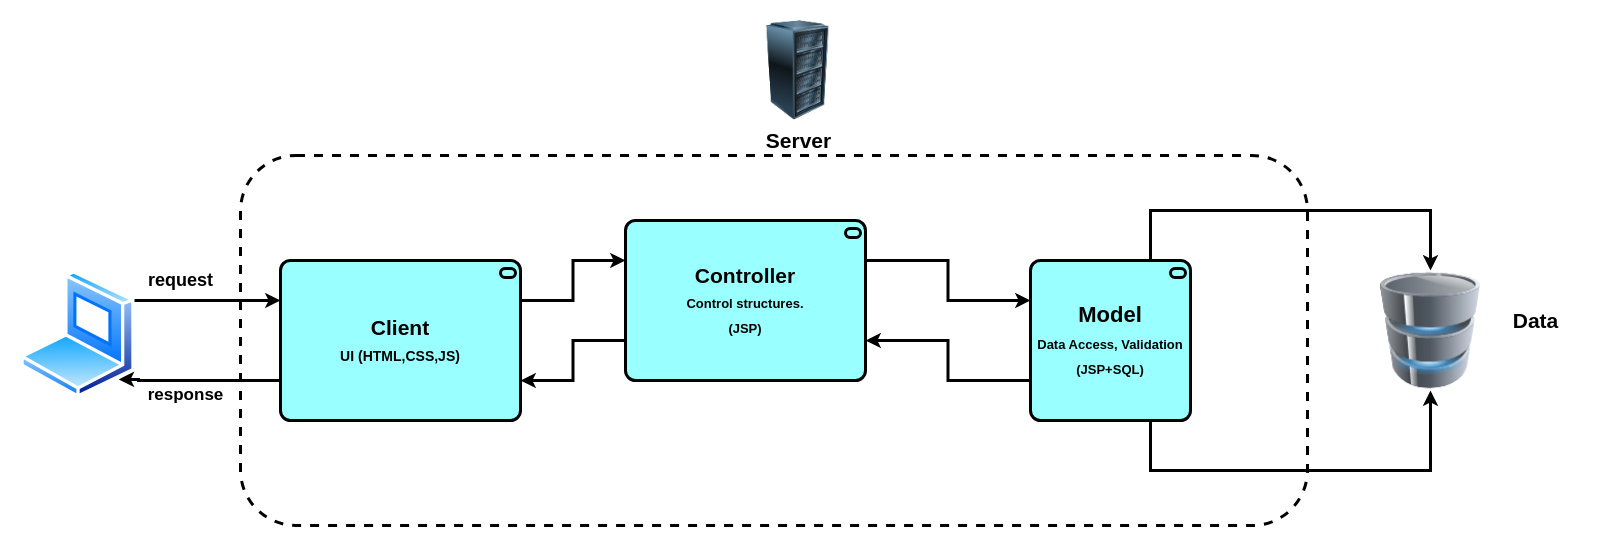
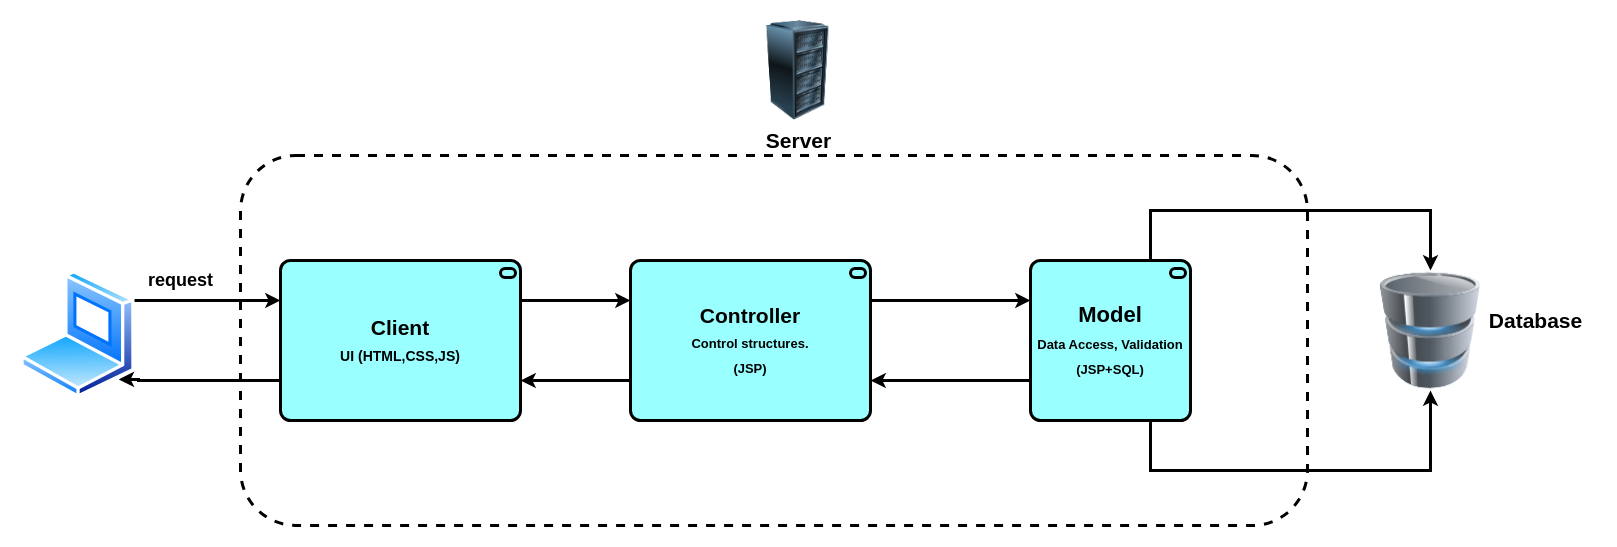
- <mxCell id="14" value="&lt;b style=&quot;&quot;&gt;Controller&lt;br&gt;&lt;font style=&quot;font-size: 13px;&quot;&gt;Control structures. &lt;br&gt;(JSP)&lt;/font&gt;&lt;br&gt;&lt;/b&gt;" style="html=1;outlineConnect=0;whiteSpace=wrap;fillColor=#99ffff;shape=mxgraph.archimate3.application;appType=serv;archiType=rounded;fontSize=21;strokeWidth=3;" parent="1" vertex="1"><mxGeometry x="625" y="220" width="240" height="160" as="geometry" /></mxCell>
+ <mxCell id="14" value="&lt;b style=&quot;&quot;&gt;Controller&lt;br&gt;&lt;font style=&quot;font-size: 13px;&quot;&gt;Control structures. &lt;br&gt;(JSP)&lt;/font&gt;&lt;br&gt;&lt;/b&gt;" style="html=1;outlineConnect=0;whiteSpace=wrap;fillColor=#99ffff;shape=mxgraph.archimate3.application;appType=serv;archiType=rounded;fontSize=21;strokeWidth=3;" parent="1" vertex="1"><mxGeometry x="630" y="260" width="240" height="160" as="geometry" /></mxCell>
- <mxCell id="7" value="&lt;b&gt;Data&lt;/b&gt;" style="text;html=1;align=center;verticalAlign=middle;resizable=0;points=[];autosize=1;strokeColor=none;fillColor=none;fontSize=21;strokeWidth=3;" parent="1" vertex="1"><mxGeometry x="1475" y="300" width="120" height="40" as="geometry" /></mxCell>
+ <mxCell id="7" value="&lt;b&gt;Database&lt;/b&gt;" style="text;html=1;align=center;verticalAlign=middle;resizable=0;points=[];autosize=1;strokeColor=none;fillColor=none;fontSize=21;strokeWidth=3;" parent="1" vertex="1"><mxGeometry x="1475" y="300" width="120" height="40" as="geometry" /></mxCell>
- <mxCell id="20" value="&lt;font style=&quot;font-size: 17px;&quot;&gt;&lt;b&gt;response&lt;/b&gt;&lt;/font&gt;" style="text;html=1;align=center;verticalAlign=middle;resizable=0;points=[];autosize=1;strokeColor=none;fillColor=none;fontSize=17;" vertex="1" parent="1"><mxGeometry x="135" y="380" width="100" height="30" as="geometry" /></mxCell>
